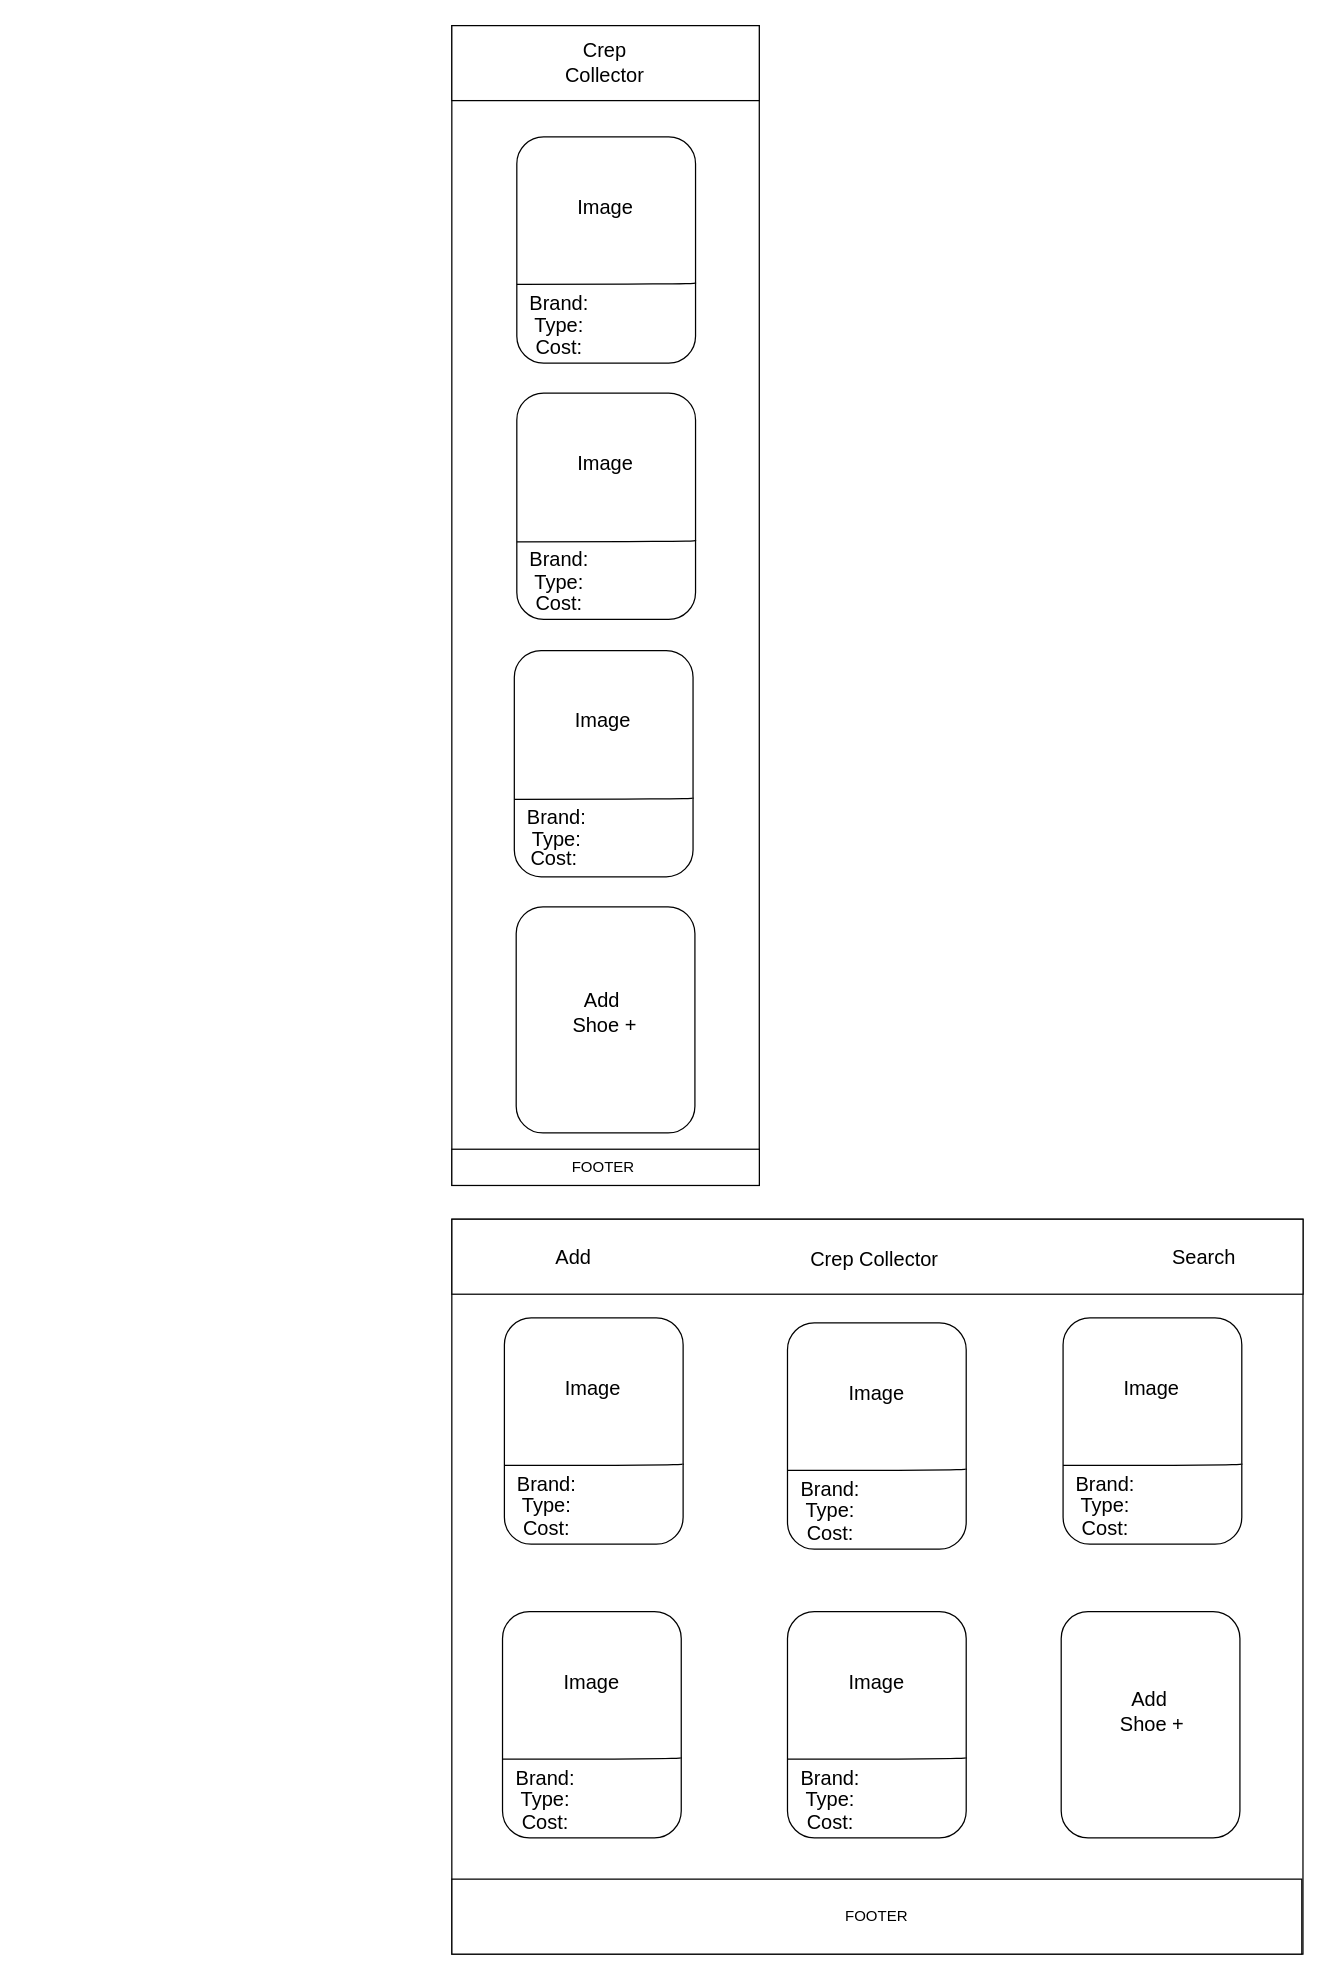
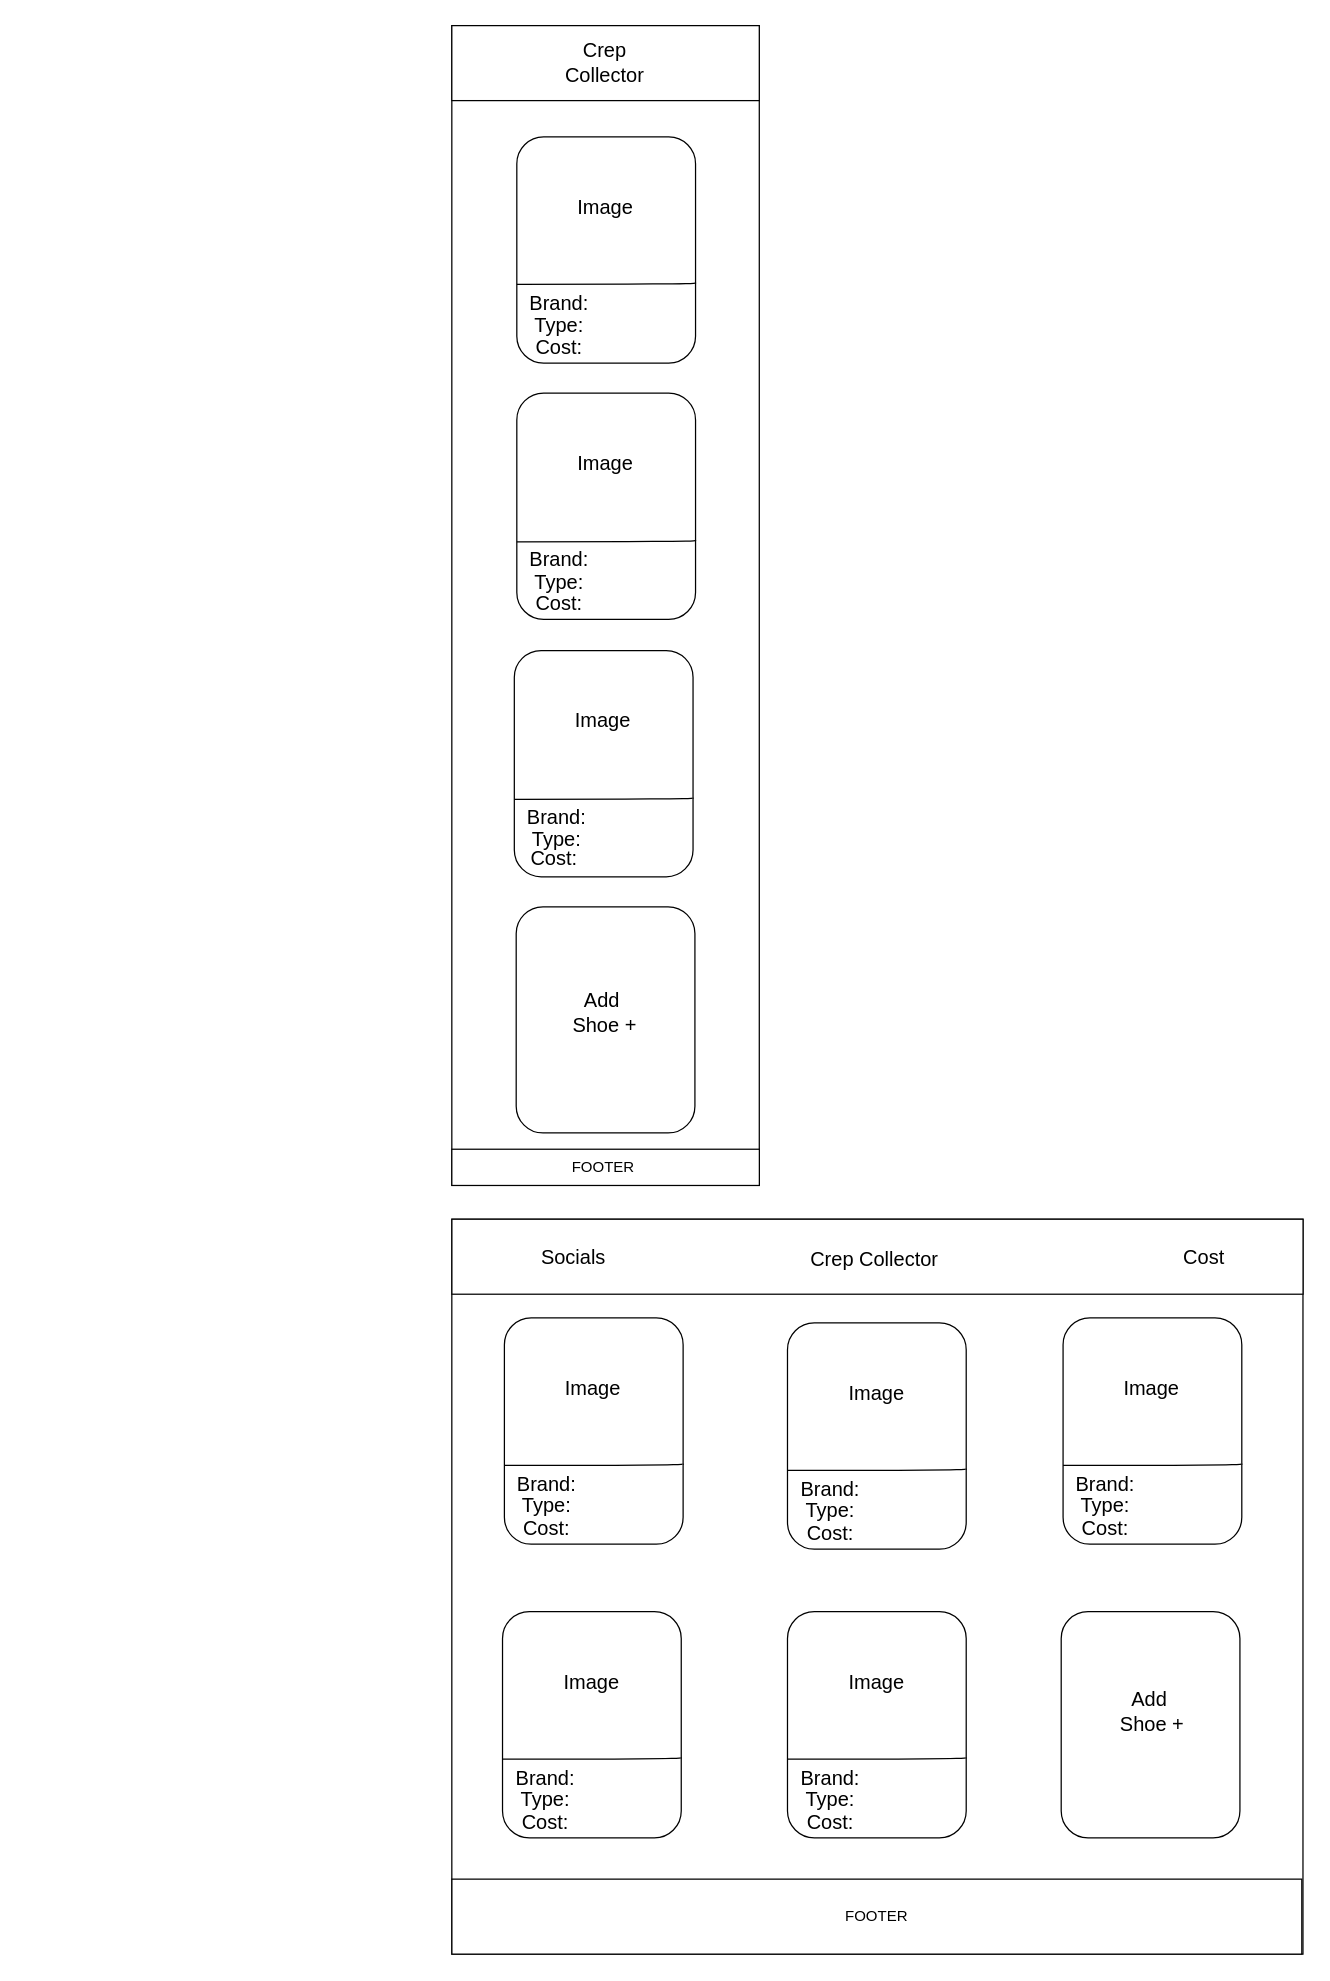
- <mxCell id="63" value="Add" style="text;html=1;align=center;verticalAlign=middle;whiteSpace=wrap;rounded=0;fontSize=16;" vertex="1" parent="1"><mxGeometry x="412.94" y="990" width="91.06" height="30" as="geometry" /></mxCell>
+ <mxCell id="63" value="Socials" style="text;html=1;align=center;verticalAlign=middle;whiteSpace=wrap;rounded=0;fontSize=16;" vertex="1" parent="1"><mxGeometry x="412.94" y="990" width="91.06" height="30" as="geometry" /></mxCell>
- <mxCell id="62" value="Search" style="text;html=1;align=center;verticalAlign=middle;whiteSpace=wrap;rounded=0;fontSize=16;" vertex="1" parent="1"><mxGeometry x="921" y="990" width="84" height="30" as="geometry" /></mxCell>
+ <mxCell id="62" value="Cost" style="text;html=1;align=center;verticalAlign=middle;whiteSpace=wrap;rounded=0;fontSize=16;" vertex="1" parent="1"><mxGeometry x="921" y="990" width="84" height="30" as="geometry" /></mxCell>
